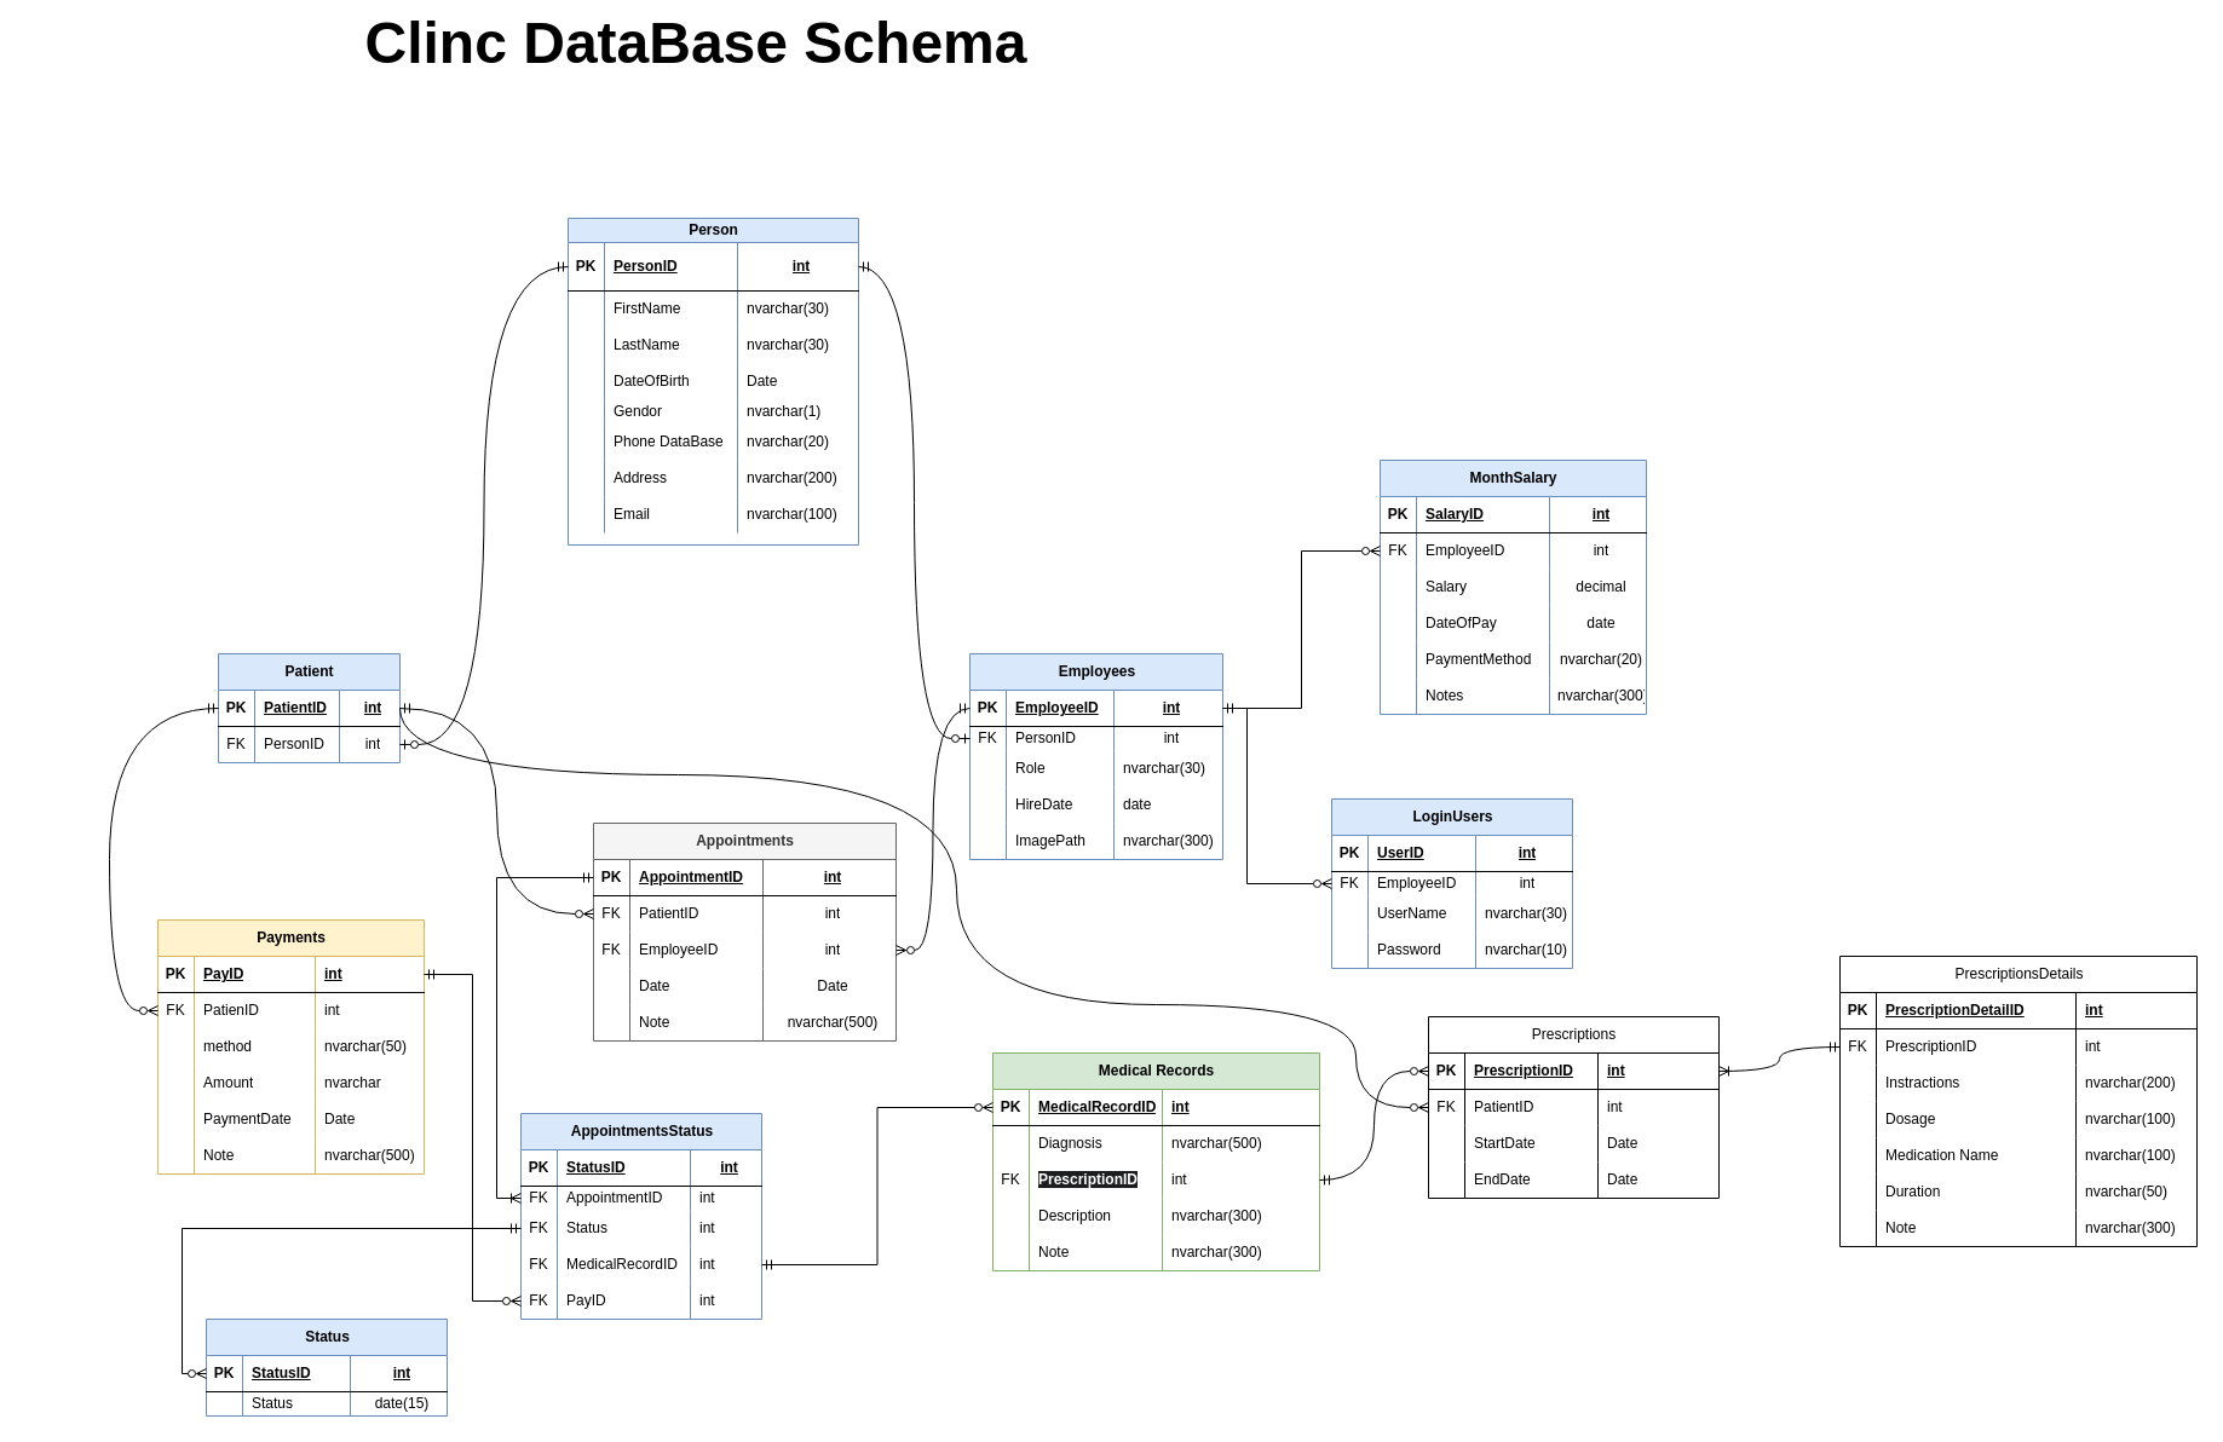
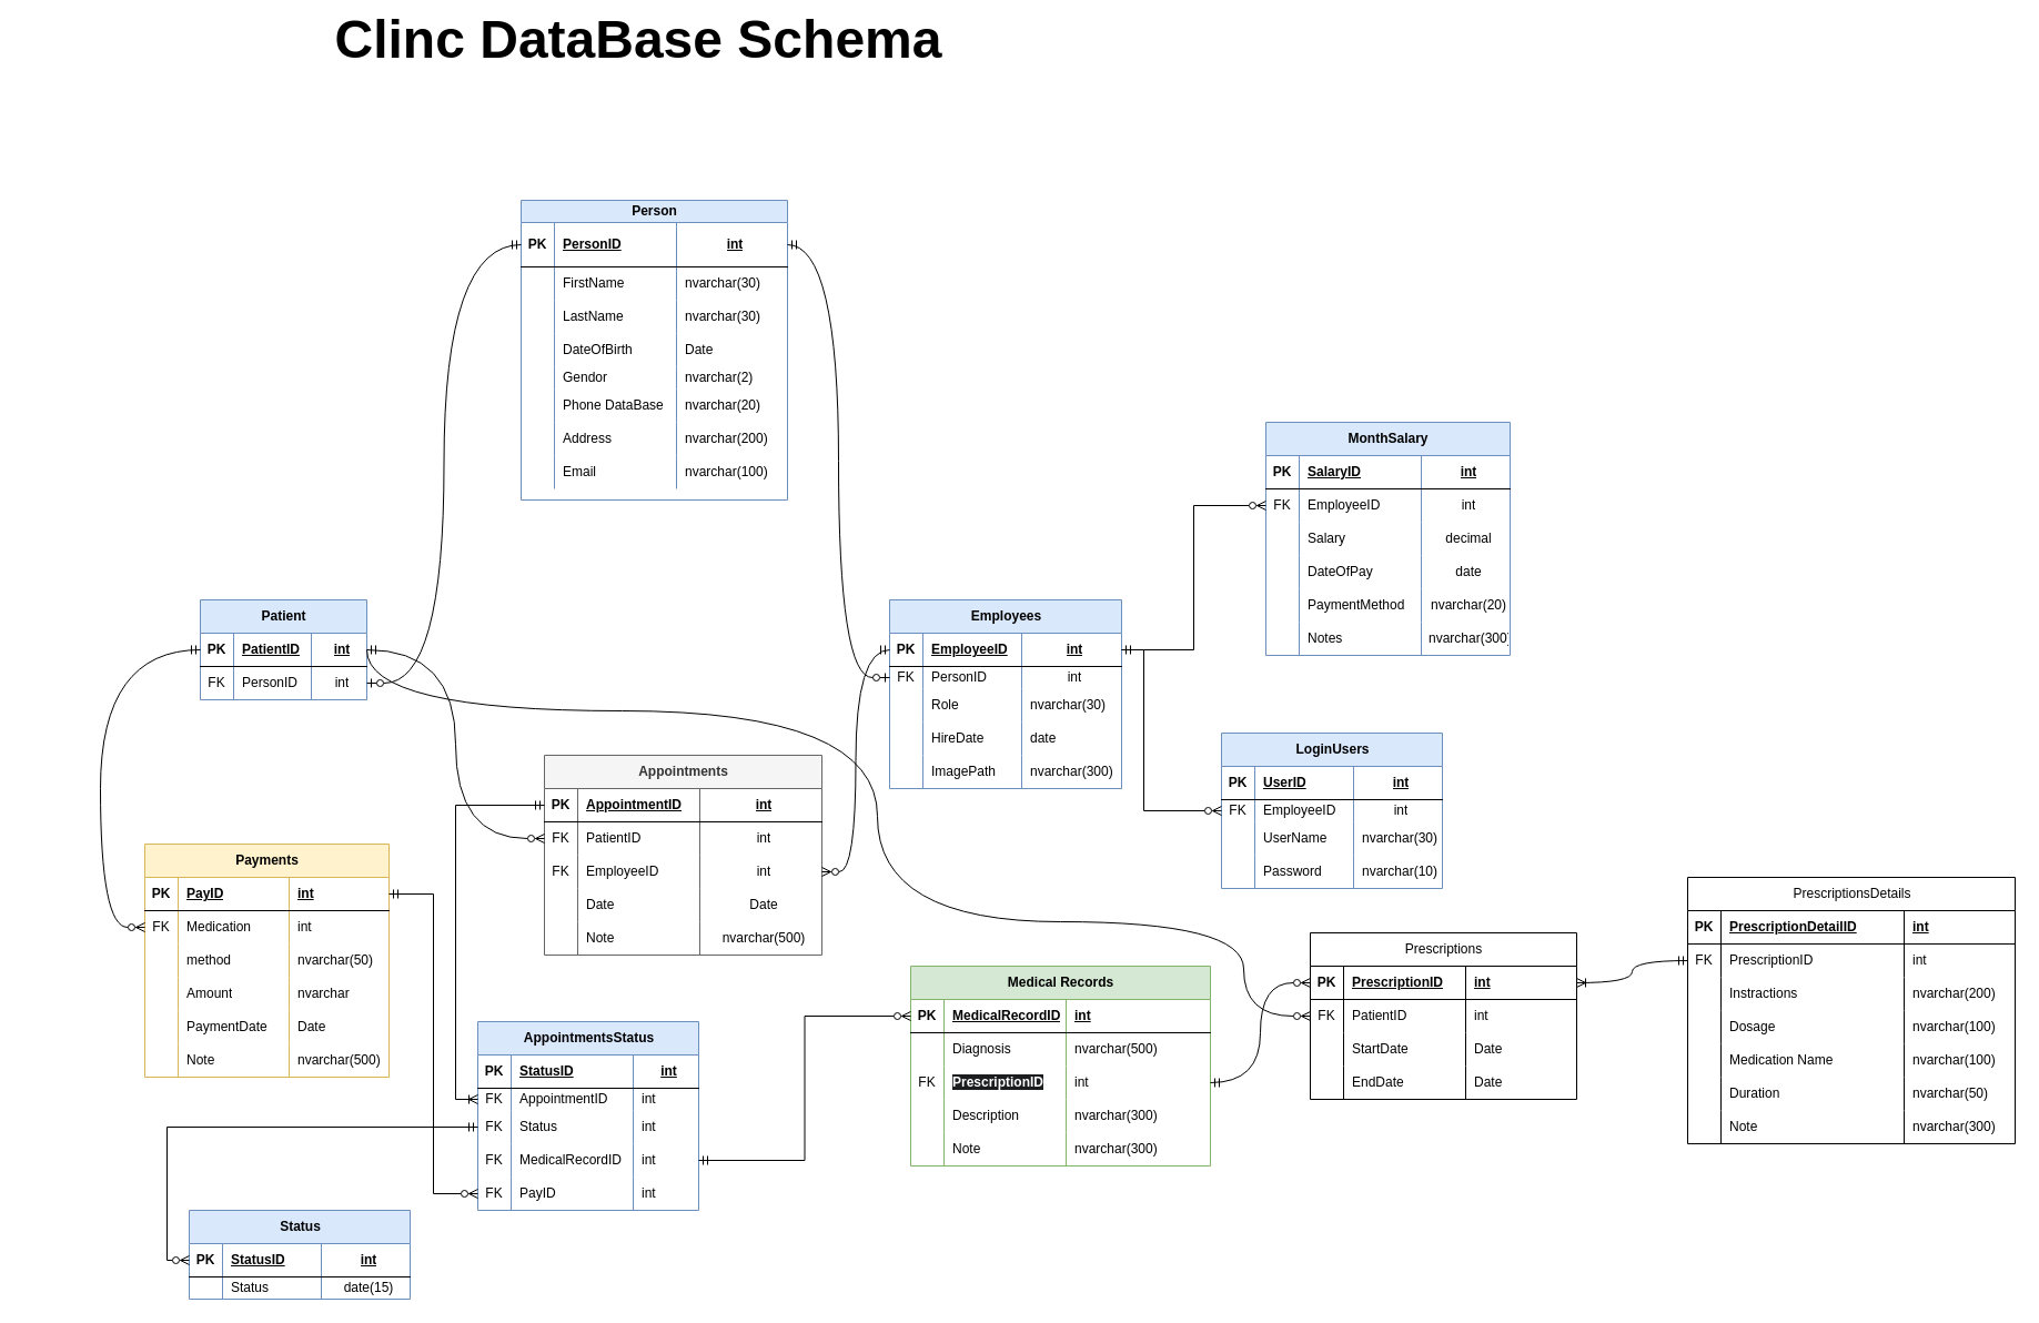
- <mxCell id="23" value="nvarchar(1)" style="shape=partialRectangle;connectable=0;fillColor=none;top=0;left=0;bottom=0;right=0;align=left;spacingLeft=6;overflow=hidden;whiteSpace=wrap;html=1;" parent="20" vertex="1"><mxGeometry x="140" width="100" height="20" as="geometry"><mxRectangle width="100" height="20" as="alternateBounds" /></mxGeometry></mxCell>
+ <mxCell id="23" value="nvarchar(2)" style="shape=partialRectangle;connectable=0;fillColor=none;top=0;left=0;bottom=0;right=0;align=left;spacingLeft=6;overflow=hidden;whiteSpace=wrap;html=1;" parent="20" vertex="1"><mxGeometry x="140" width="100" height="20" as="geometry"><mxRectangle width="100" height="20" as="alternateBounds" /></mxGeometry></mxCell>
- <mxCell id="98" value="PatienID" style="shape=partialRectangle;connectable=0;fillColor=none;top=0;left=0;bottom=0;right=0;align=left;spacingLeft=6;overflow=hidden;whiteSpace=wrap;html=1;" parent="96" vertex="1"><mxGeometry x="30" width="100" height="30" as="geometry"><mxRectangle width="100" height="30" as="alternateBounds" /></mxGeometry></mxCell>
+ <mxCell id="98" value="Medication" style="shape=partialRectangle;connectable=0;fillColor=none;top=0;left=0;bottom=0;right=0;align=left;spacingLeft=6;overflow=hidden;whiteSpace=wrap;html=1;" parent="96" vertex="1"><mxGeometry x="30" width="100" height="30" as="geometry"><mxRectangle width="100" height="30" as="alternateBounds" /></mxGeometry></mxCell>
